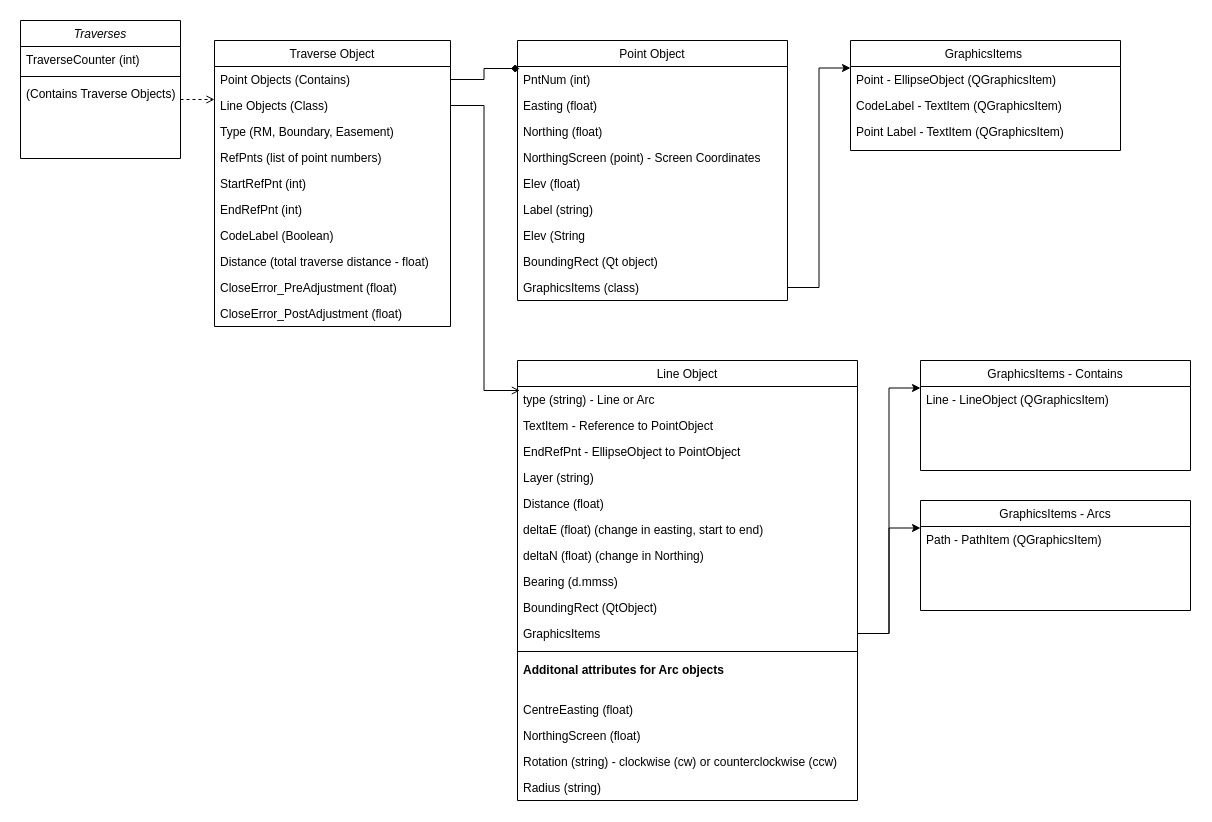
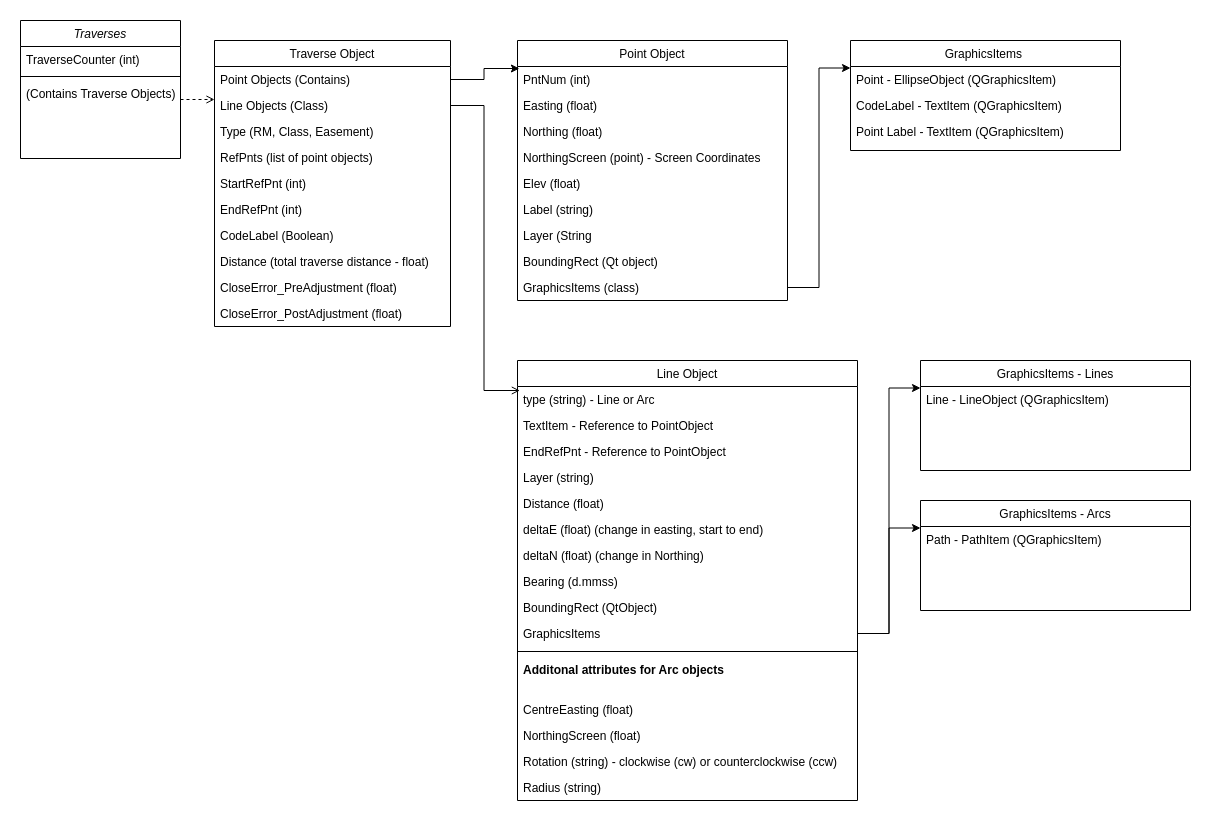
- <mxCell id="32" style="edgeStyle=orthogonalEdgeStyle;rounded=0;orthogonalLoop=1;jettySize=auto;html=1;exitX=1;exitY=0.5;exitDx=0;exitDy=0;entryX=0.007;entryY=0.077;entryDx=0;entryDy=0;entryPerimeter=0;endArrow=diamond;" edge="1" parent="1" source="7" target="19"><mxGeometry relative="1" as="geometry"><mxPoint x="500" y="62" as="targetPoint" /></mxGeometry></mxCell>
+ <mxCell id="32" style="edgeStyle=orthogonalEdgeStyle;rounded=0;orthogonalLoop=1;jettySize=auto;html=1;exitX=1;exitY=0.5;exitDx=0;exitDy=0;entryX=0.007;entryY=0.077;entryDx=0;entryDy=0;entryPerimeter=0;" edge="1" parent="1" source="7" target="19"><mxGeometry relative="1" as="geometry"><mxPoint x="500" y="62" as="targetPoint" /></mxGeometry></mxCell>
- <mxCell id="9" value="Type (RM, Boundary, Easement)" style="text;align=left;verticalAlign=top;spacingLeft=4;spacingRight=4;overflow=hidden;rotatable=0;points=[[0,0.5],[1,0.5]];portConstraint=eastwest;rounded=0;shadow=0;html=0;" parent="6" vertex="1"><mxGeometry y="78" width="236" height="26" as="geometry" /></mxCell>
+ <mxCell id="9" value="Type (RM, Class, Easement)" style="text;align=left;verticalAlign=top;spacingLeft=4;spacingRight=4;overflow=hidden;rotatable=0;points=[[0,0.5],[1,0.5]];portConstraint=eastwest;rounded=0;shadow=0;html=0;" parent="6" vertex="1"><mxGeometry y="78" width="236" height="26" as="geometry" /></mxCell>
- <mxCell id="10" value="RefPnts (list of point numbers)" style="text;align=left;verticalAlign=top;spacingLeft=4;spacingRight=4;overflow=hidden;rotatable=0;points=[[0,0.5],[1,0.5]];portConstraint=eastwest;rounded=0;shadow=0;html=0;" parent="6" vertex="1"><mxGeometry y="104" width="236" height="26" as="geometry" /></mxCell>
+ <mxCell id="10" value="RefPnts (list of point objects)" style="text;align=left;verticalAlign=top;spacingLeft=4;spacingRight=4;overflow=hidden;rotatable=0;points=[[0,0.5],[1,0.5]];portConstraint=eastwest;rounded=0;shadow=0;html=0;" parent="6" vertex="1"><mxGeometry y="104" width="236" height="26" as="geometry" /></mxCell>
- <mxCell id="25" value="Elev (String" style="text;align=left;verticalAlign=top;spacingLeft=4;spacingRight=4;overflow=hidden;rotatable=0;points=[[0,0.5],[1,0.5]];portConstraint=eastwest;" vertex="1" parent="18"><mxGeometry y="182" width="270" height="26" as="geometry" /></mxCell>
+ <mxCell id="25" value="Layer (String" style="text;align=left;verticalAlign=top;spacingLeft=4;spacingRight=4;overflow=hidden;rotatable=0;points=[[0,0.5],[1,0.5]];portConstraint=eastwest;" vertex="1" parent="18"><mxGeometry y="182" width="270" height="26" as="geometry" /></mxCell>
- <mxCell id="52" value="GraphicsItems - Contains" style="swimlane;fontStyle=0;align=center;verticalAlign=top;childLayout=stackLayout;horizontal=1;startSize=26;horizontalStack=0;resizeParent=1;resizeLast=0;collapsible=1;marginBottom=0;rounded=0;shadow=0;strokeWidth=1;" vertex="1" parent="1"><mxGeometry x="920" y="360" width="270" height="110" as="geometry"><mxRectangle x="340" y="380" width="170" height="26" as="alternateBounds" /></mxGeometry></mxCell>
+ <mxCell id="52" value="GraphicsItems - Lines" style="swimlane;fontStyle=0;align=center;verticalAlign=top;childLayout=stackLayout;horizontal=1;startSize=26;horizontalStack=0;resizeParent=1;resizeLast=0;collapsible=1;marginBottom=0;rounded=0;shadow=0;strokeWidth=1;" vertex="1" parent="1"><mxGeometry x="920" y="360" width="270" height="110" as="geometry"><mxRectangle x="340" y="380" width="170" height="26" as="alternateBounds" /></mxGeometry></mxCell>
- <mxCell id="37" value="EndRefPnt - EllipseObject to PointObject" style="text;align=left;verticalAlign=top;spacingLeft=4;spacingRight=4;overflow=hidden;rotatable=0;points=[[0,0.5],[1,0.5]];portConstraint=eastwest;" vertex="1" parent="34"><mxGeometry y="78" width="340" height="26" as="geometry" /></mxCell>
+ <mxCell id="37" value="EndRefPnt - Reference to PointObject" style="text;align=left;verticalAlign=top;spacingLeft=4;spacingRight=4;overflow=hidden;rotatable=0;points=[[0,0.5],[1,0.5]];portConstraint=eastwest;" vertex="1" parent="34"><mxGeometry y="78" width="340" height="26" as="geometry" /></mxCell>
